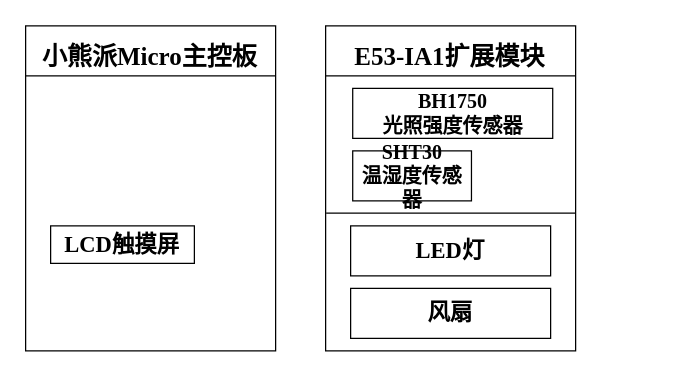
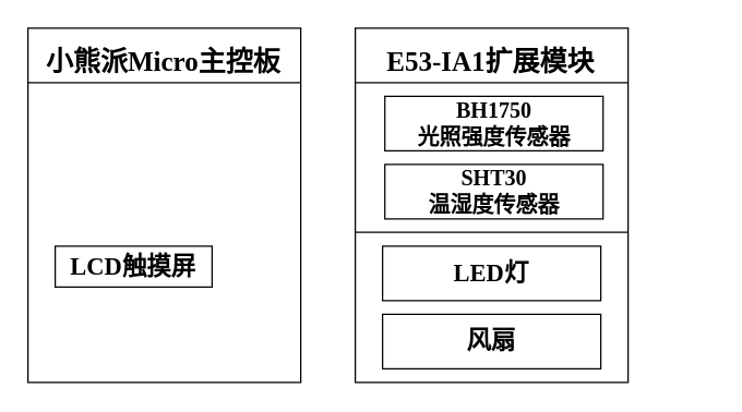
- <mxCell id="5" value="&lt;span style=&quot;font-size:12.0pt;font-family:&lt;br/&gt;&amp;quot;Times New Roman&amp;quot;,serif;mso-fareast-font-family:宋体;mso-bidi-theme-font:minor-bidi;&lt;br/&gt;mso-ansi-language:EN-US;mso-fareast-language:ZH-CN;mso-bidi-language:AR-SA&quot; lang=&quot;EN-US&quot;&gt;&lt;font face=&quot;Times New Roman&quot;&gt;SHT30&lt;/font&gt;&lt;/span&gt;&lt;div&gt;&lt;span style=&quot;font-size:12.0pt;font-family:宋体;mso-ascii-font-family:&amp;quot;Times New Roman&amp;quot;;&lt;br/&gt;mso-hansi-font-family:&amp;quot;Times New Roman&amp;quot;;mso-bidi-font-family:&amp;quot;Times New Roman&amp;quot;;&lt;br/&gt;mso-bidi-theme-font:minor-bidi;mso-ansi-language:EN-US;mso-fareast-language:&lt;br/&gt;ZH-CN;mso-bidi-language:AR-SA&quot;&gt;温湿度传感器&lt;/span&gt;&lt;/div&gt;" style="rounded=0;whiteSpace=wrap;html=1;fontStyle=1;container=0;" vertex="1" parent="1"><mxGeometry x="281.67" y="120" width="95" height="40" as="geometry" /></mxCell>
+ <mxCell id="5" value="&lt;span style=&quot;font-size:12.0pt;font-family:&lt;br/&gt;&amp;quot;Times New Roman&amp;quot;,serif;mso-fareast-font-family:宋体;mso-bidi-theme-font:minor-bidi;&lt;br/&gt;mso-ansi-language:EN-US;mso-fareast-language:ZH-CN;mso-bidi-language:AR-SA&quot; lang=&quot;EN-US&quot;&gt;&lt;font face=&quot;Times New Roman&quot;&gt;SHT30&lt;/font&gt;&lt;/span&gt;&lt;div&gt;&lt;span style=&quot;font-size:12.0pt;font-family:宋体;mso-ascii-font-family:&amp;quot;Times New Roman&amp;quot;;&lt;br/&gt;mso-hansi-font-family:&amp;quot;Times New Roman&amp;quot;;mso-bidi-font-family:&amp;quot;Times New Roman&amp;quot;;&lt;br/&gt;mso-bidi-theme-font:minor-bidi;mso-ansi-language:EN-US;mso-fareast-language:&lt;br/&gt;ZH-CN;mso-bidi-language:AR-SA&quot;&gt;温湿度传感器&lt;/span&gt;&lt;/div&gt;" style="rounded=0;whiteSpace=wrap;html=1;fontStyle=1;container=0;" vertex="1" parent="1"><mxGeometry x="281.67" y="120" width="160" height="40" as="geometry" /></mxCell>
